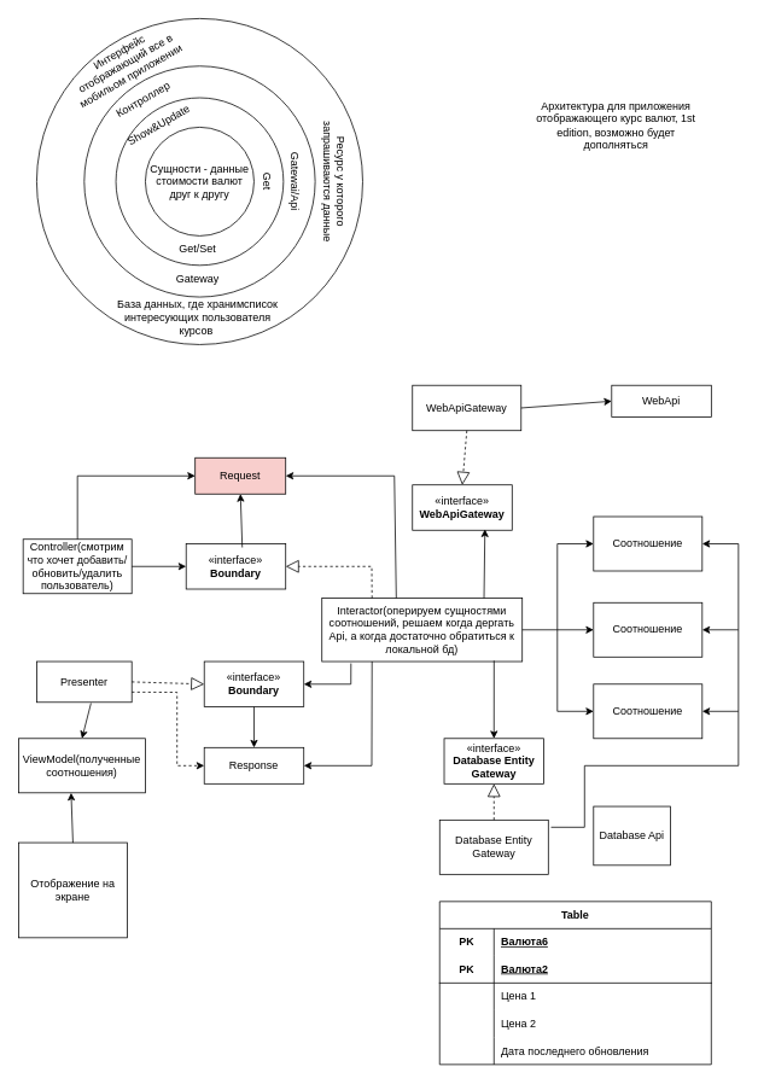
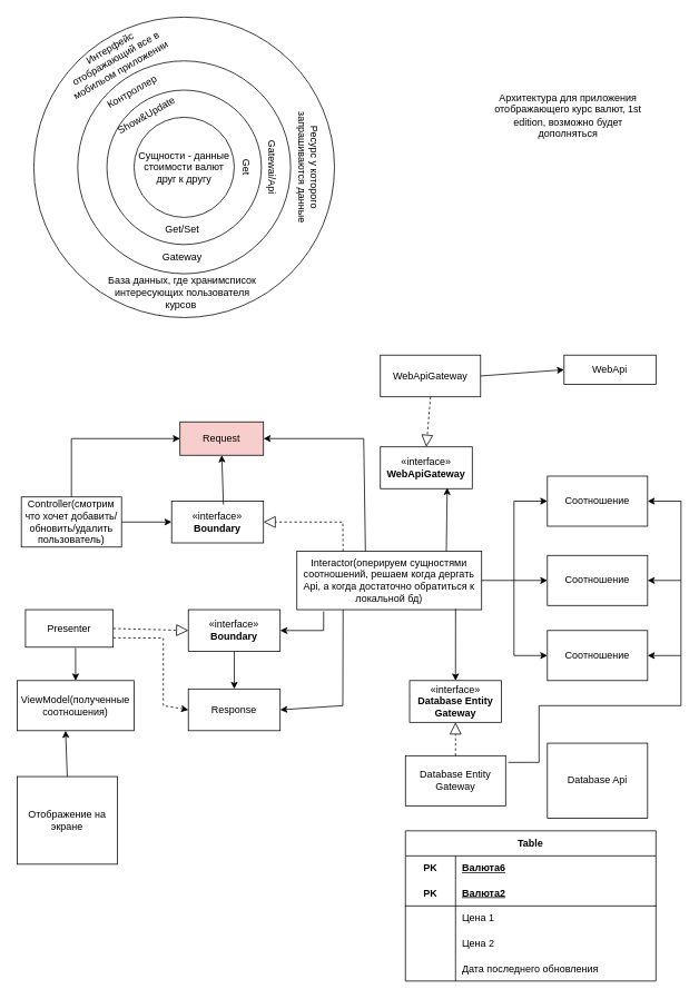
- <mxCell id="61" value="Presenter" style="whiteSpace=wrap;html=1;align=center;" vertex="1" parent="1"><mxGeometry x="40" y="730" width="105" height="45" as="geometry" /></mxCell>
+ <mxCell id="61" value="Presenter" style="whiteSpace=wrap;html=1;align=center;" vertex="1" parent="1"><mxGeometry x="30" y="730" width="105" height="45" as="geometry" /></mxCell>
- <mxCell id="60" value="Response" style="whiteSpace=wrap;html=1;align=center;" vertex="1" parent="1"><mxGeometry x="225" y="825" width="110" height="40" as="geometry" /></mxCell>
+ <mxCell id="60" value="Response" style="whiteSpace=wrap;html=1;align=center;" vertex="1" parent="1"><mxGeometry x="225" y="825" width="110" height="50" as="geometry" /></mxCell>
- <mxCell id="16" value="Database Api" style="rounded=0;whiteSpace=wrap;html=1;" vertex="1" parent="1"><mxGeometry x="655" y="890" width="85" height="65" as="geometry" /></mxCell>
+ <mxCell id="16" value="Database Api" style="rounded=0;whiteSpace=wrap;html=1;" vertex="1" parent="1"><mxGeometry x="655" y="890" width="120" height="90" as="geometry" /></mxCell>
